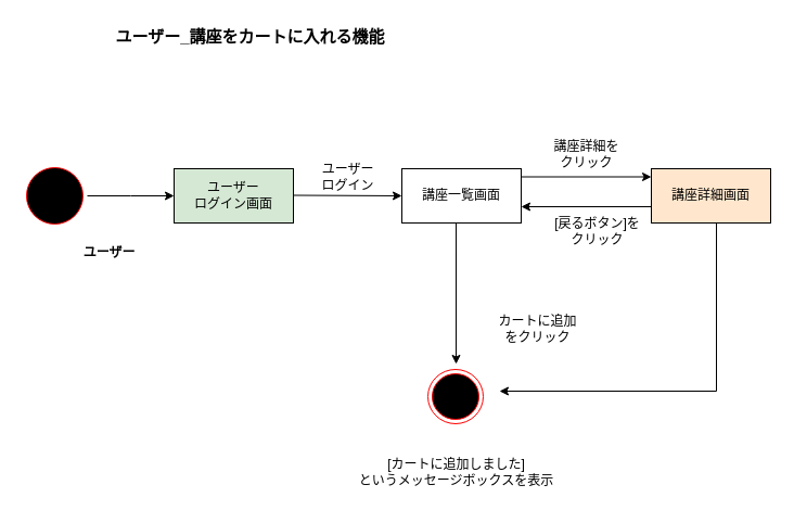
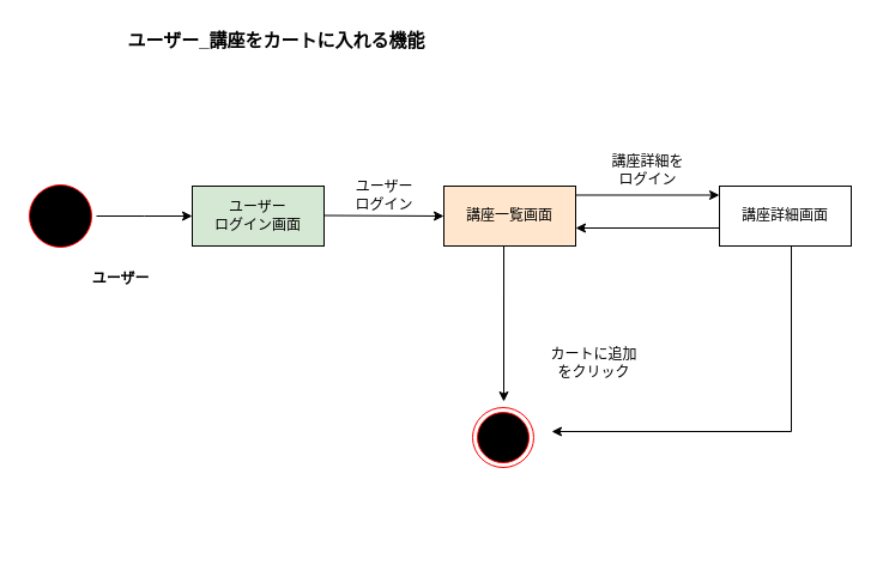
- <mxCell id="18" value="講座詳細を&lt;br&gt;クリック" style="text;align=center;fontStyle=0;verticalAlign=middle;spacingLeft=3;spacingRight=3;strokeColor=none;rotatable=0;points=[[0,0.5],[1,0.5]];portConstraint=eastwest;html=1;" vertex="1" parent="1"><mxGeometry x="500" y="129" width="80" height="26" as="geometry" /></mxCell>
+ <mxCell id="18" value="講座詳細を&lt;br&gt;ログイン" style="text;align=center;fontStyle=0;verticalAlign=middle;spacingLeft=3;spacingRight=3;strokeColor=none;rotatable=0;points=[[0,0.5],[1,0.5]];portConstraint=eastwest;html=1;" vertex="1" parent="1"><mxGeometry x="500" y="129" width="80" height="26" as="geometry" /></mxCell>
- <mxCell id="16" value="講座一覧画面" style="html=1;whiteSpace=wrap;" parent="1" vertex="1"><mxGeometry x="370" y="155" width="110" height="50" as="geometry" /></mxCell>
+ <mxCell id="16" value="講座一覧画面" style="html=1;whiteSpace=wrap;fillColor=#ffe6cc;" parent="1" vertex="1"><mxGeometry x="370" y="155" width="110" height="50" as="geometry" /></mxCell>
- <mxCell id="17" value="講座詳細画面" style="html=1;whiteSpace=wrap;fillColor=#ffe6cc;" vertex="1" parent="1"><mxGeometry x="600" y="155" width="110" height="50" as="geometry" /></mxCell>
+ <mxCell id="17" value="講座詳細画面" style="html=1;whiteSpace=wrap;" vertex="1" parent="1"><mxGeometry x="600" y="155" width="110" height="50" as="geometry" /></mxCell>
- <mxCell id="19" value="[戻るボタン]を&lt;br&gt;クリック" style="text;align=center;fontStyle=0;verticalAlign=middle;spacingLeft=3;spacingRight=3;strokeColor=none;rotatable=0;points=[[0,0.5],[1,0.5]];portConstraint=eastwest;html=1;" vertex="1" parent="1"><mxGeometry x="510" y="200" width="80" height="26" as="geometry" /></mxCell>
- <mxCell id="12" value="[カートに追加しました]&lt;br&gt;というメッセージボックスを表示" style="text;align=center;fontStyle=0;verticalAlign=middle;spacingLeft=3;spacingRight=3;strokeColor=none;rotatable=0;points=[[0,0.5],[1,0.5]];portConstraint=eastwest;html=1;" parent="1" vertex="1"><mxGeometry x="354.5" y="410" width="130" height="50" as="geometry" /></mxCell>
